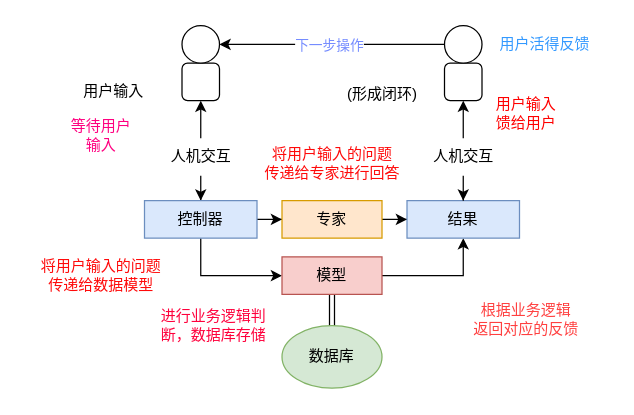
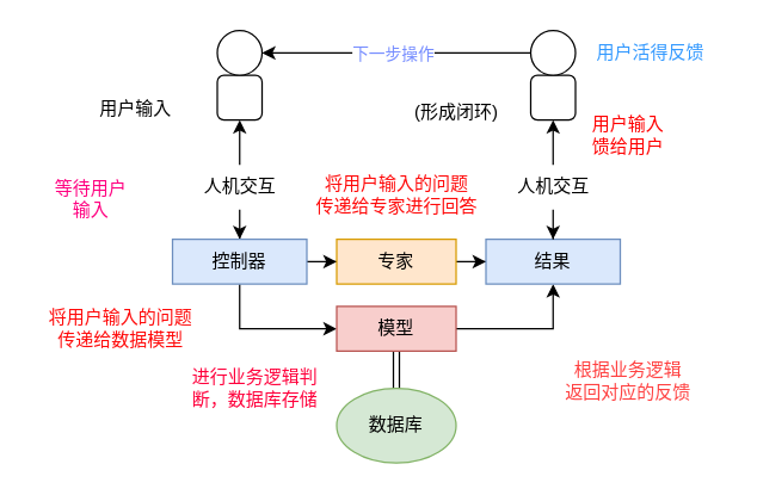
- <mxCell id="11" value="&lt;font color=&quot;#ff0080&quot;&gt;等待用户&lt;/font&gt;&lt;div&gt;&lt;font color=&quot;#ff0080&quot;&gt;输入&lt;/font&gt;&lt;/div&gt;" style="text;html=1;align=center;verticalAlign=middle;resizable=0;points=[];autosize=1;strokeColor=none;fillColor=none;" vertex="1" parent="1"><mxGeometry x="45" y="88" width="70" height="40" as="geometry" /></mxCell>
+ <mxCell id="11" value="&lt;font color=&quot;#ff0080&quot;&gt;等待用户&lt;/font&gt;&lt;div&gt;&lt;font color=&quot;#ff0080&quot;&gt;输入&lt;/font&gt;&lt;/div&gt;" style="text;html=1;align=center;verticalAlign=middle;resizable=0;points=[];autosize=1;strokeColor=none;fillColor=none;" vertex="1" parent="1"><mxGeometry x="25" y="113" width="70" height="40" as="geometry" /></mxCell>
